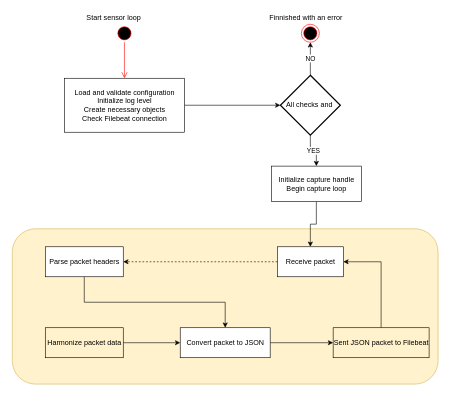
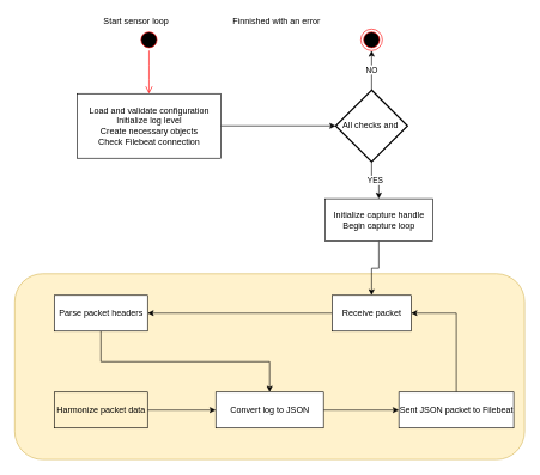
- <mxCell id="24" value="Finnished with an error" style="text;html=1;resizable=0;points=[];autosize=1;align=left;verticalAlign=top;spacingTop=-4;" vertex="1" parent="1"><mxGeometry x="447" y="20" width="140" height="20" as="geometry" /></mxCell>
+ <mxCell id="24" value="Finnished with an error" style="text;html=1;resizable=0;points=[];autosize=1;align=left;verticalAlign=top;spacingTop=-4;" vertex="1" parent="1"><mxGeometry x="322" y="20" width="140" height="20" as="geometry" /></mxCell>
- <mxCell id="5" value="" style="edgeStyle=orthogonalEdgeStyle;rounded=0;orthogonalLoop=1;jettySize=auto;html=1;dashed=1;" edge="1" parent="1" source="6" target="8"><mxGeometry relative="1" as="geometry" /></mxCell>
+ <mxCell id="5" value="" style="edgeStyle=orthogonalEdgeStyle;rounded=0;orthogonalLoop=1;jettySize=auto;html=1;" edge="1" parent="1" source="6" target="8"><mxGeometry relative="1" as="geometry" /></mxCell>
- <mxCell id="12" value="Convert packet to JSON" style="html=1;" vertex="1" parent="1"><mxGeometry x="300" y="546" width="150" height="50" as="geometry" /></mxCell>
+ <mxCell id="12" value="Convert log to JSON" style="html=1;" vertex="1" parent="1"><mxGeometry x="300" y="546" width="150" height="50" as="geometry" /></mxCell>
- <mxCell id="14" value="Sent JSON packet to Filebeat" style="html=1;fillColor=#fff2cc;" vertex="1" parent="1"><mxGeometry x="555" y="546" width="160" height="50" as="geometry" /></mxCell>
+ <mxCell id="14" value="Sent JSON packet to Filebeat" style="html=1;" vertex="1" parent="1"><mxGeometry x="555" y="546" width="160" height="50" as="geometry" /></mxCell>
